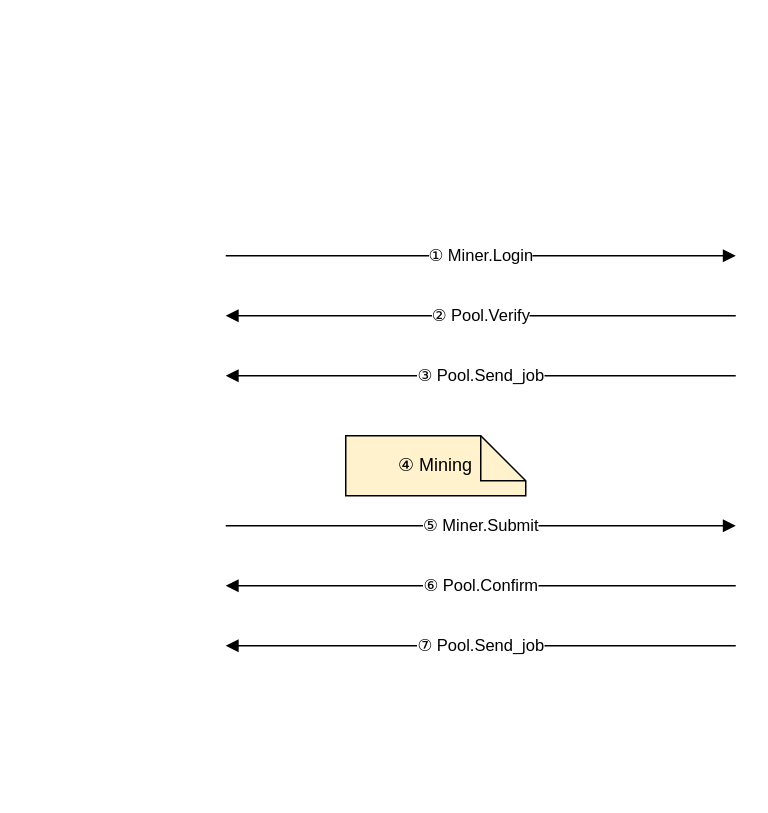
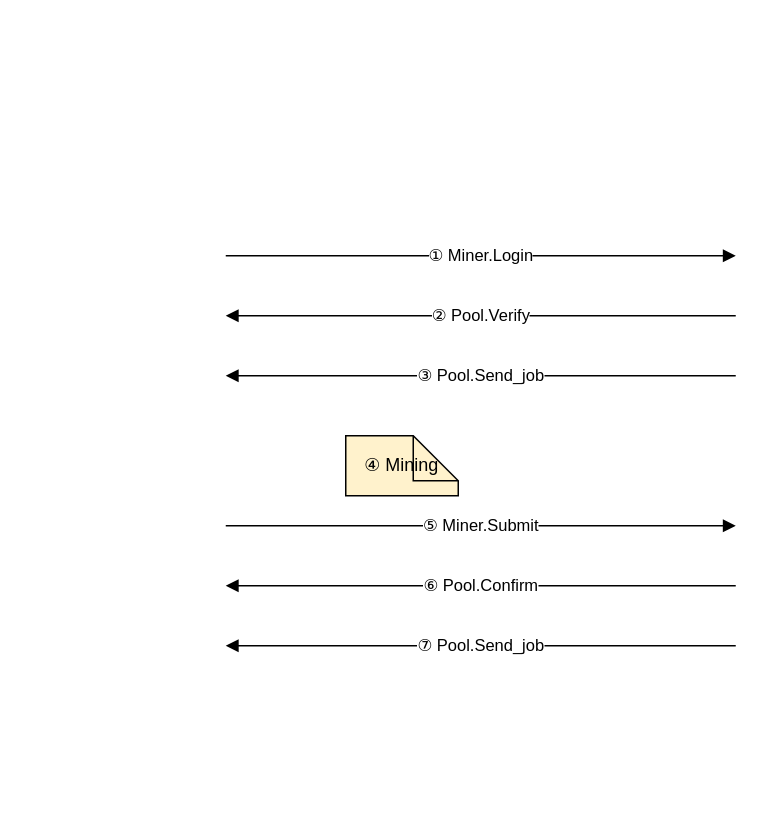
- <mxCell id="7" value="④ Mining" style="shape=note;whiteSpace=wrap;html=1;fontSize=12;fillColor=#FFF2CC;" vertex="1" parent="1"><mxGeometry x="230" y="290" width="120" height="40" as="geometry" /></mxCell>
+ <mxCell id="7" value="④ Mining" style="shape=note;whiteSpace=wrap;html=1;fontSize=12;fillColor=#FFF2CC;" vertex="1" parent="1"><mxGeometry x="230" y="290" width="75" height="40" as="geometry" /></mxCell>
